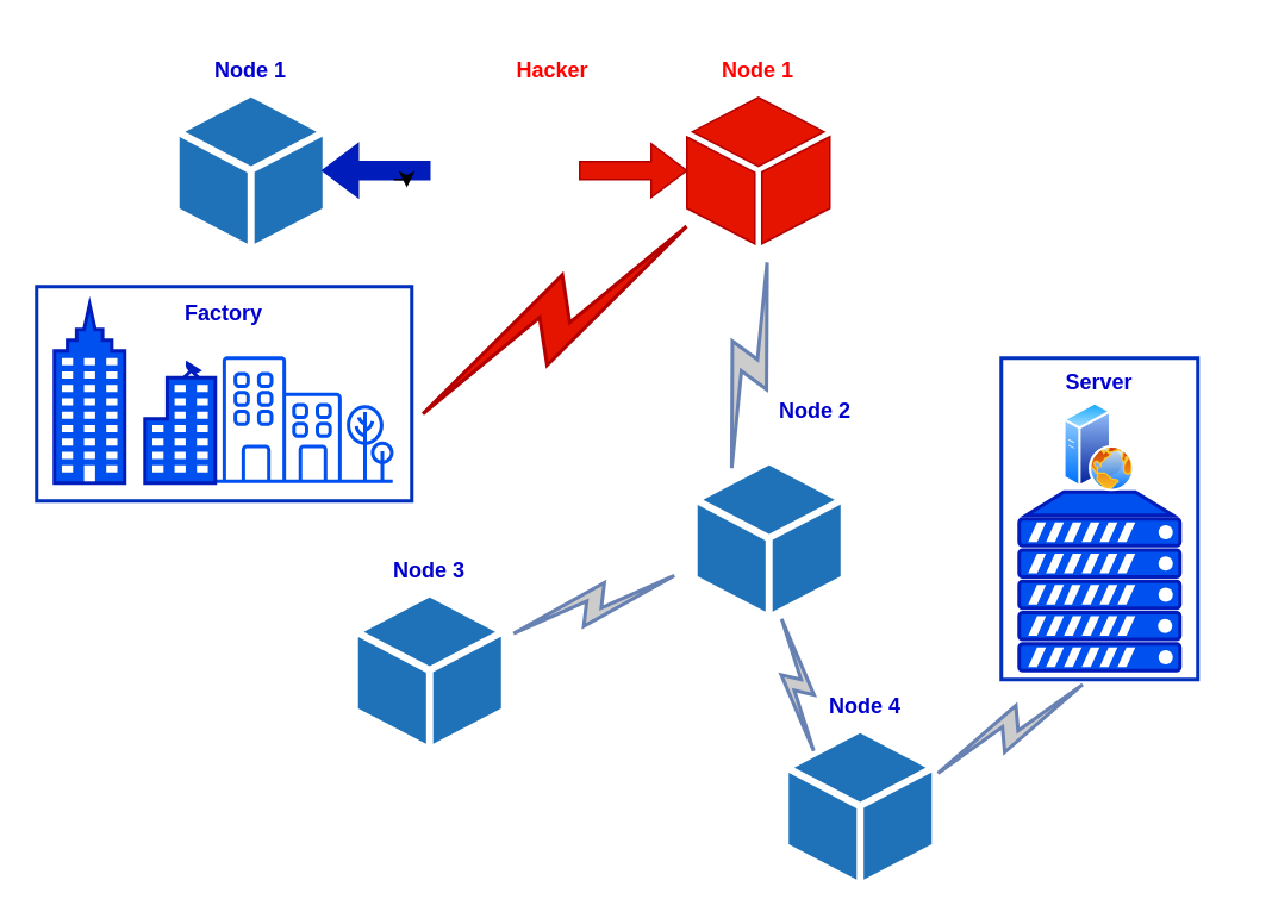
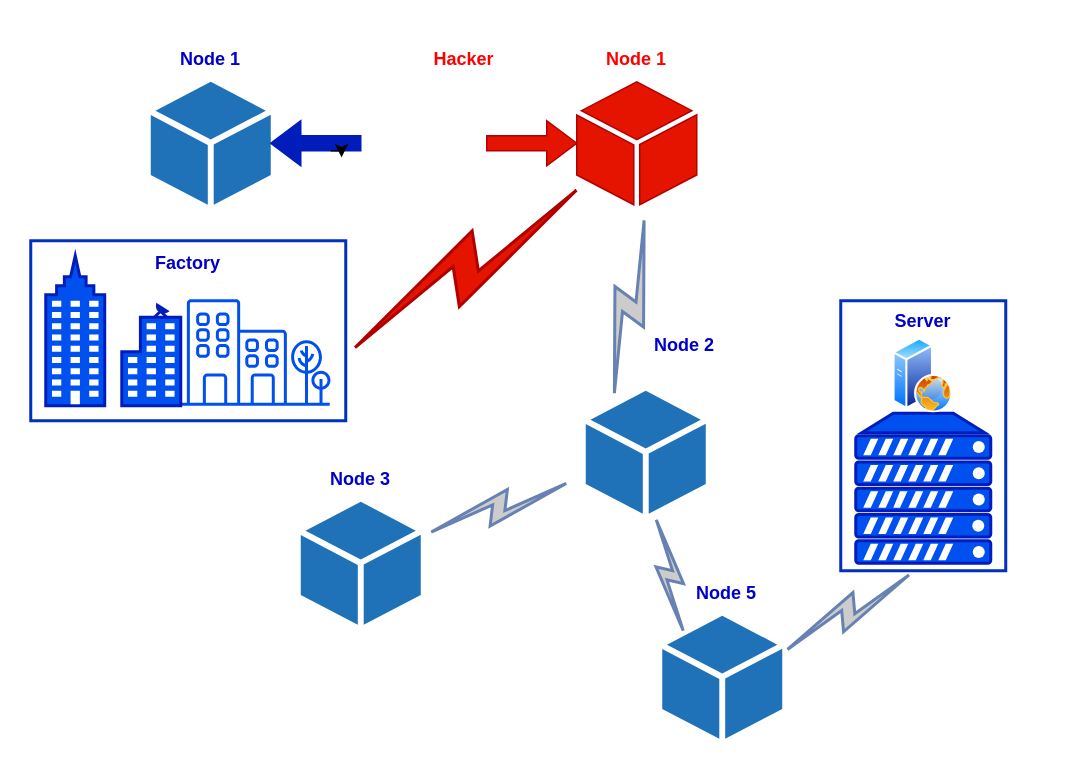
- <mxCell id="25" value="&lt;span&gt;Node 4&lt;/span&gt;" style="text;strokeColor=none;align=center;fillColor=none;html=1;verticalAlign=middle;whiteSpace=wrap;rounded=0;fontStyle=1;fontColor=#0000CC;" vertex="1" parent="1"><mxGeometry x="454" y="380" width="60" height="30" as="geometry" /></mxCell>
+ <mxCell id="25" value="&lt;span&gt;Node 5&lt;/span&gt;" style="text;strokeColor=none;align=center;fillColor=none;html=1;verticalAlign=middle;whiteSpace=wrap;rounded=0;fontStyle=1;fontColor=#0000CC;" vertex="1" parent="1"><mxGeometry x="454" y="380" width="60" height="30" as="geometry" /></mxCell>
